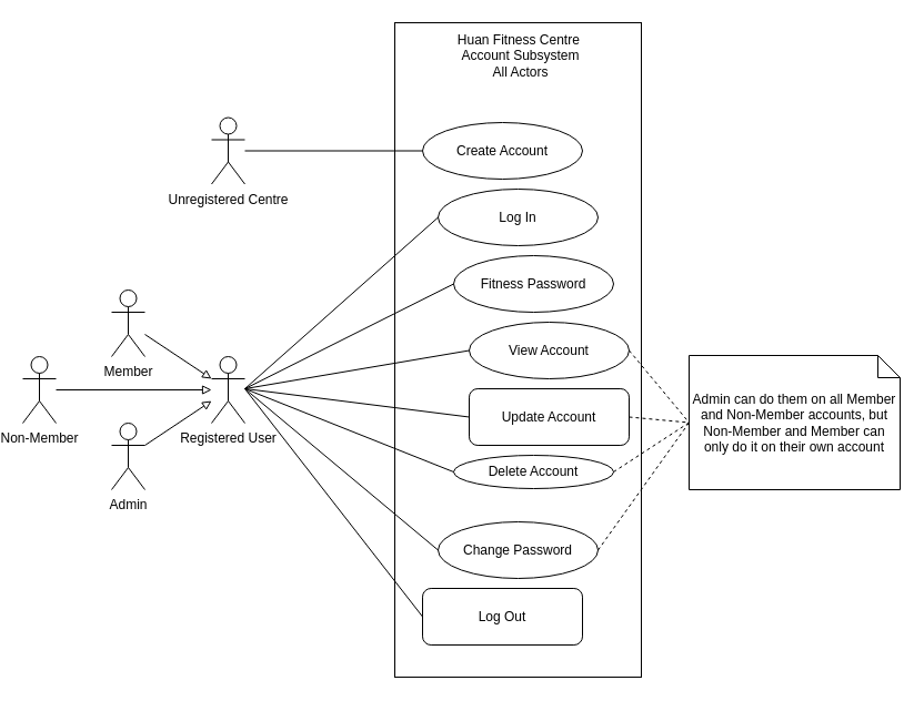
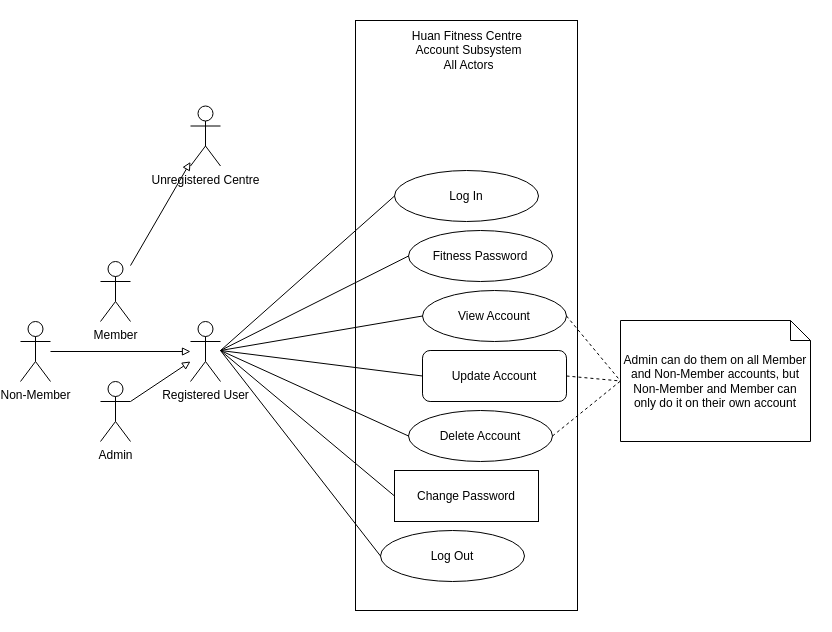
- <mxCell id="3" style="rounded=0;orthogonalLoop=1;jettySize=auto;html=1;entryX=0;entryY=0.5;entryDx=0;entryDy=0;endArrow=none;endFill=0;" parent="1" source="4" target="5" edge="1"><mxGeometry relative="1" as="geometry"><mxPoint x="280" y="70" as="sourcePoint" /></mxGeometry></mxCell>
- <mxCell id="5" value="Create Account" style="ellipse;whiteSpace=wrap;html=1;" parent="1" vertex="1"><mxGeometry x="380" y="110" width="144" height="51" as="geometry" /></mxCell>
- <mxCell id="21" style="rounded=0;orthogonalLoop=1;jettySize=auto;html=1;endArrow=block;endFill=0;" parent="1" source="22" target="20" edge="1"><mxGeometry relative="1" as="geometry" /></mxCell>
+ <mxCell id="21" style="rounded=0;orthogonalLoop=1;jettySize=auto;html=1;endArrow=block;endFill=0;" parent="1" source="22" target="4" edge="1"><mxGeometry relative="1" as="geometry" /></mxCell>
- <mxCell id="8" value="Delete Account" style="ellipse;whiteSpace=wrap;html=1;" parent="1" vertex="1"><mxGeometry x="408" y="410" width="144" height="30" as="geometry" /></mxCell>
+ <mxCell id="8" value="Delete Account" style="ellipse;whiteSpace=wrap;html=1;" parent="1" vertex="1"><mxGeometry x="408" y="410" width="144" height="51" as="geometry" /></mxCell>
- <mxCell id="31" style="rounded=0;orthogonalLoop=1;jettySize=auto;html=1;entryX=0;entryY=0.5;entryDx=0;entryDy=0;entryPerimeter=0;endArrow=none;endFill=0;dashed=1;exitX=1;exitY=0.5;exitDx=0;exitDy=0;" parent="1" source="10" target="27" edge="1"><mxGeometry relative="1" as="geometry" /></mxCell>
- <mxCell id="10" value="Change Password" style="ellipse;whiteSpace=wrap;html=1;" parent="1" vertex="1"><mxGeometry x="394" y="470" width="144" height="51" as="geometry" /></mxCell>
+ <mxCell id="10" value="Change Password" style="whiteSpace=wrap;html=1;rounded=0;" parent="1" vertex="1"><mxGeometry x="394" y="470" width="144" height="51" as="geometry" /></mxCell>
- <mxCell id="11" value="Log Out" style="whiteSpace=wrap;html=1;rounded=1;" parent="1" vertex="1"><mxGeometry x="380" y="530" width="144" height="51" as="geometry" /></mxCell>
+ <mxCell id="11" value="Log Out" style="ellipse;whiteSpace=wrap;html=1;" parent="1" vertex="1"><mxGeometry x="380" y="530" width="144" height="51" as="geometry" /></mxCell>
